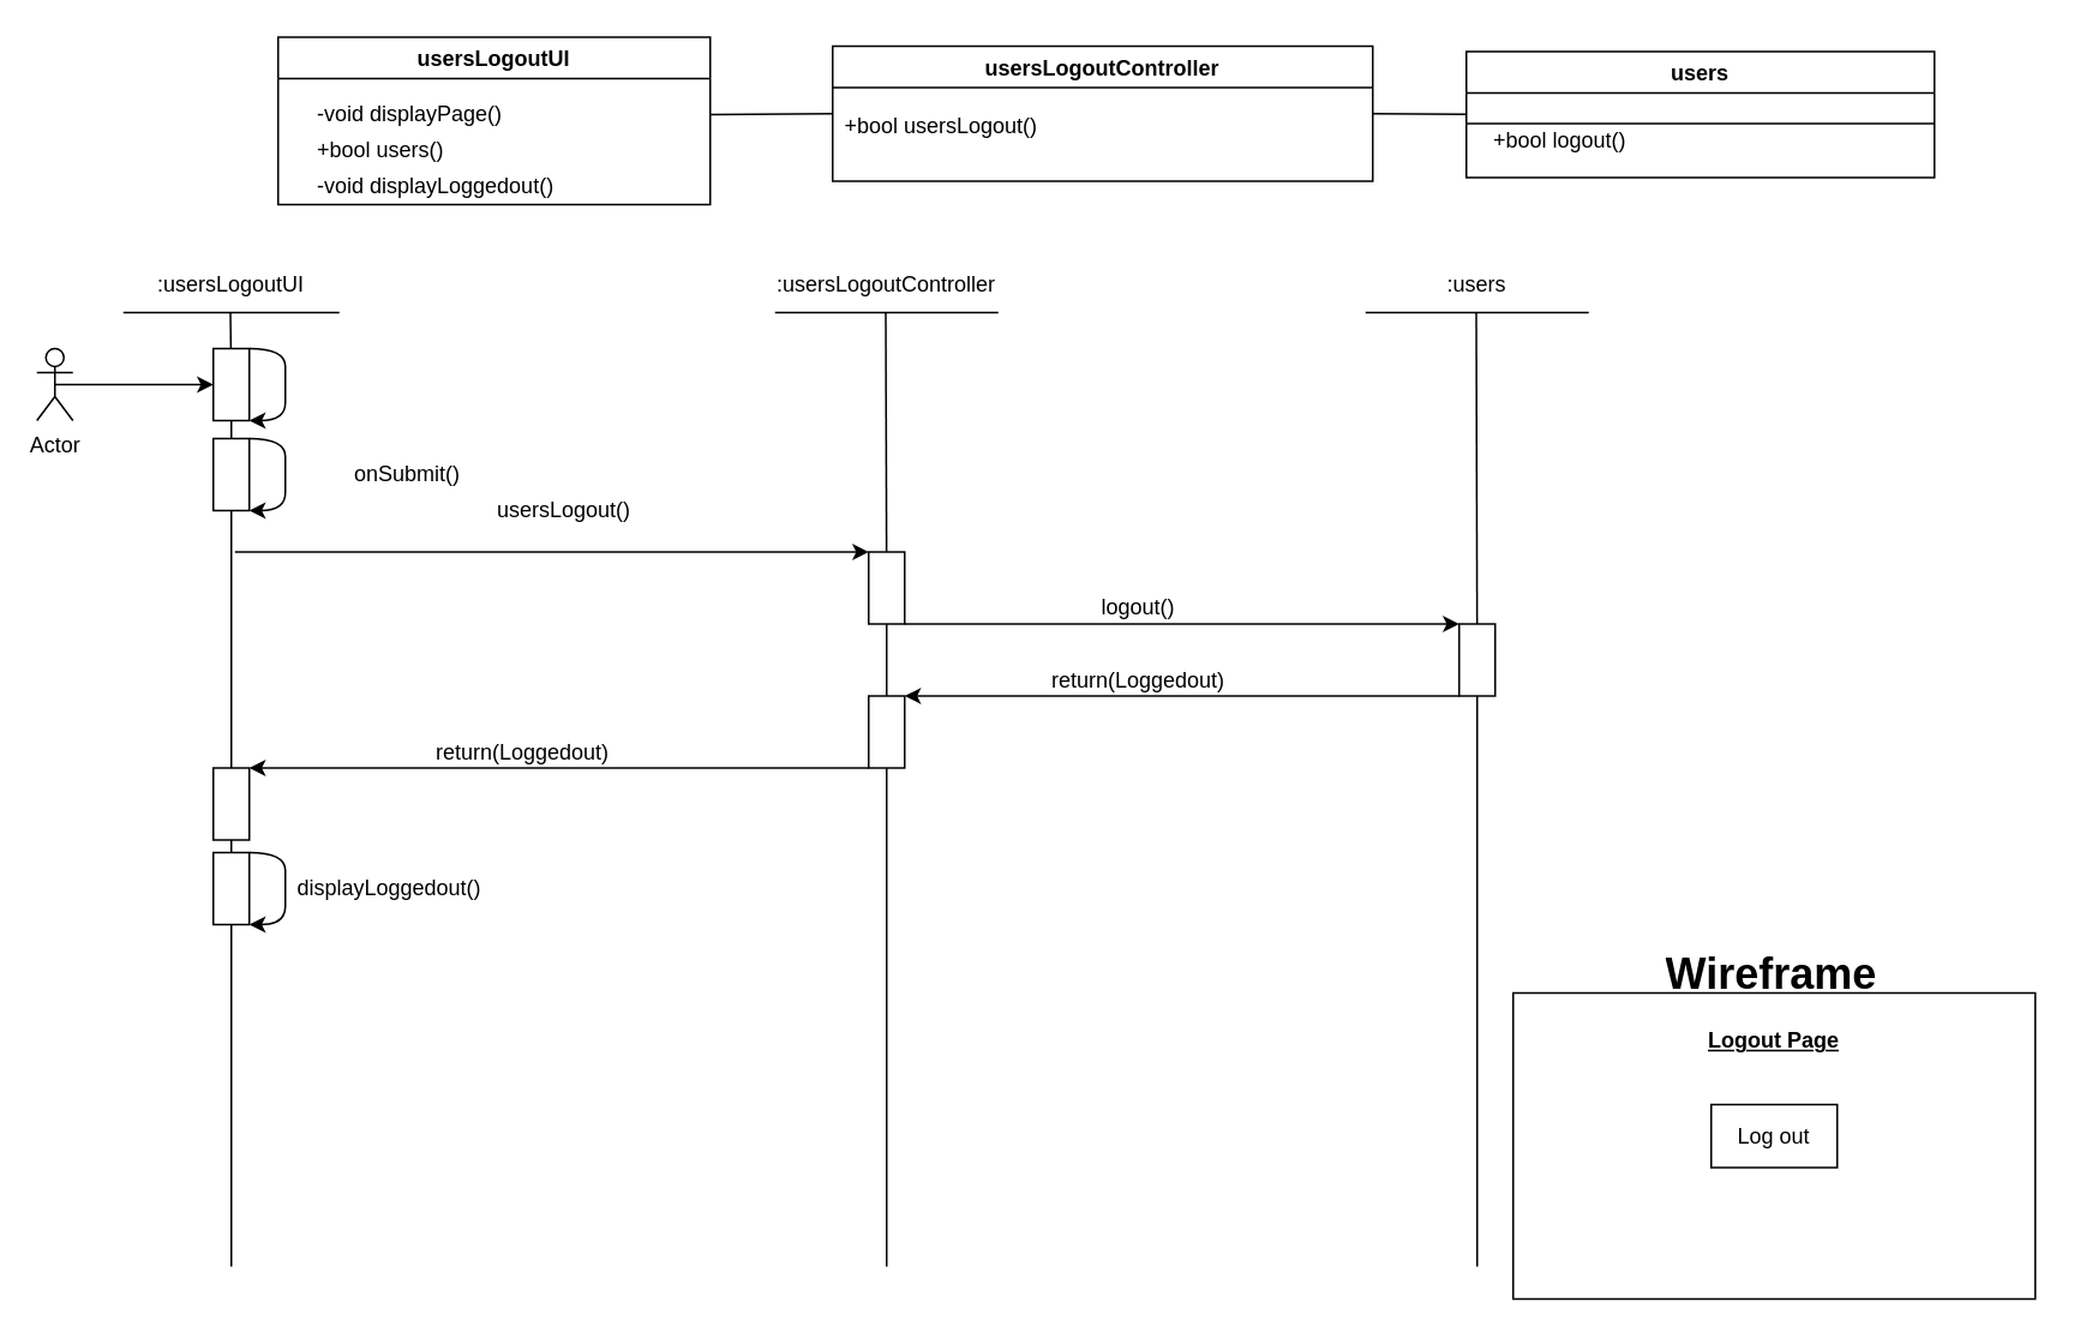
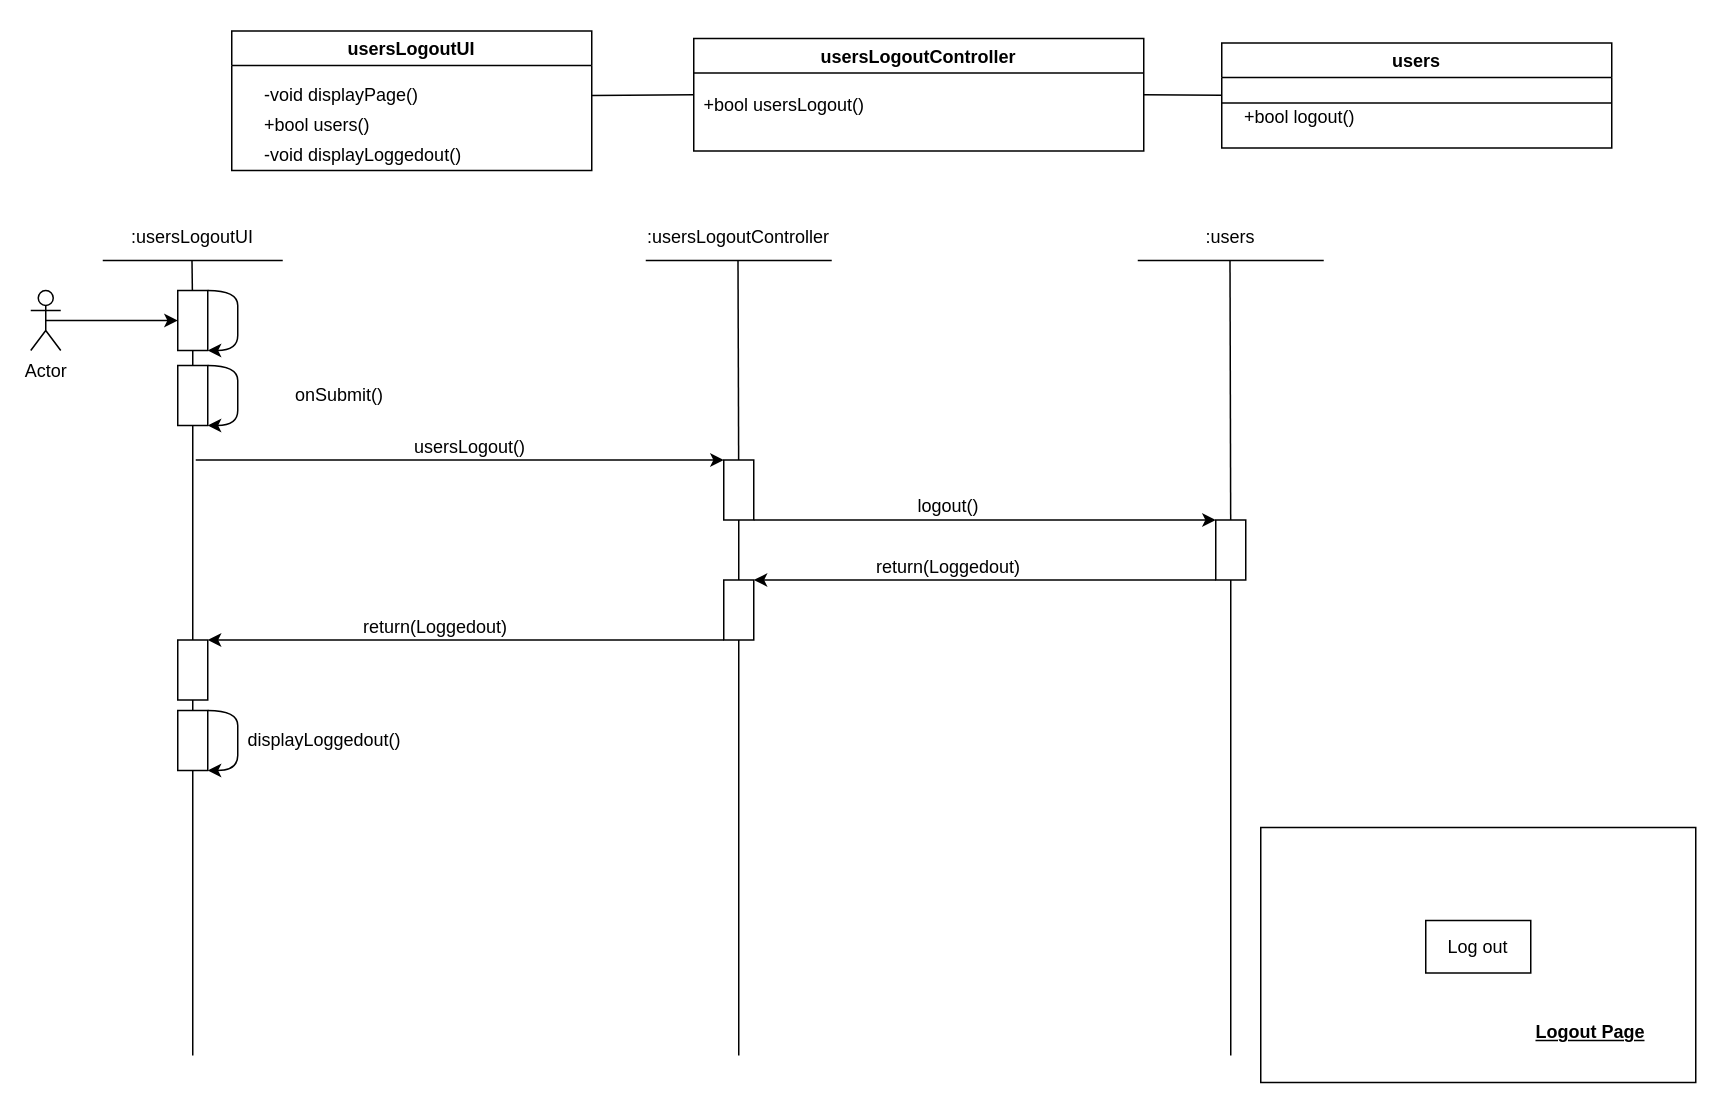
- <mxCell id="33" value="usersLogout()" style="text;html=1;strokeColor=none;fillColor=none;align=center;verticalAlign=middle;whiteSpace=wrap;rounded=0;" vertex="1" parent="1"><mxGeometry x="265" y="268" width="96" height="30" as="geometry" /></mxCell>
+ <mxCell id="33" value="usersLogout()" style="text;html=1;strokeColor=none;fillColor=none;align=center;verticalAlign=middle;whiteSpace=wrap;rounded=0;" vertex="1" parent="1"><mxGeometry x="265" y="283" width="96" height="30" as="geometry" /></mxCell>
- <mxCell id="49" value="&lt;h1&gt;Wireframe&lt;/h1&gt;" style="text;html=1;strokeColor=none;fillColor=none;spacing=5;spacingTop=-20;whiteSpace=wrap;overflow=hidden;rounded=0;" vertex="1" parent="1"><mxGeometry x="920" y="521" width="130" height="30" as="geometry" /></mxCell>
- <mxCell id="50" value="Logout Page" style="text;html=1;strokeColor=none;fillColor=none;align=center;verticalAlign=middle;whiteSpace=wrap;rounded=0;fontStyle=5" vertex="1" parent="1"><mxGeometry x="940" y="563" width="90" height="30" as="geometry" /></mxCell>
+ <mxCell id="50" value="Logout Page" style="text;html=1;strokeColor=none;fillColor=none;align=center;verticalAlign=middle;whiteSpace=wrap;rounded=0;fontStyle=5" vertex="1" parent="1"><mxGeometry x="1015" y="673" width="90" height="30" as="geometry" /></mxCell>
